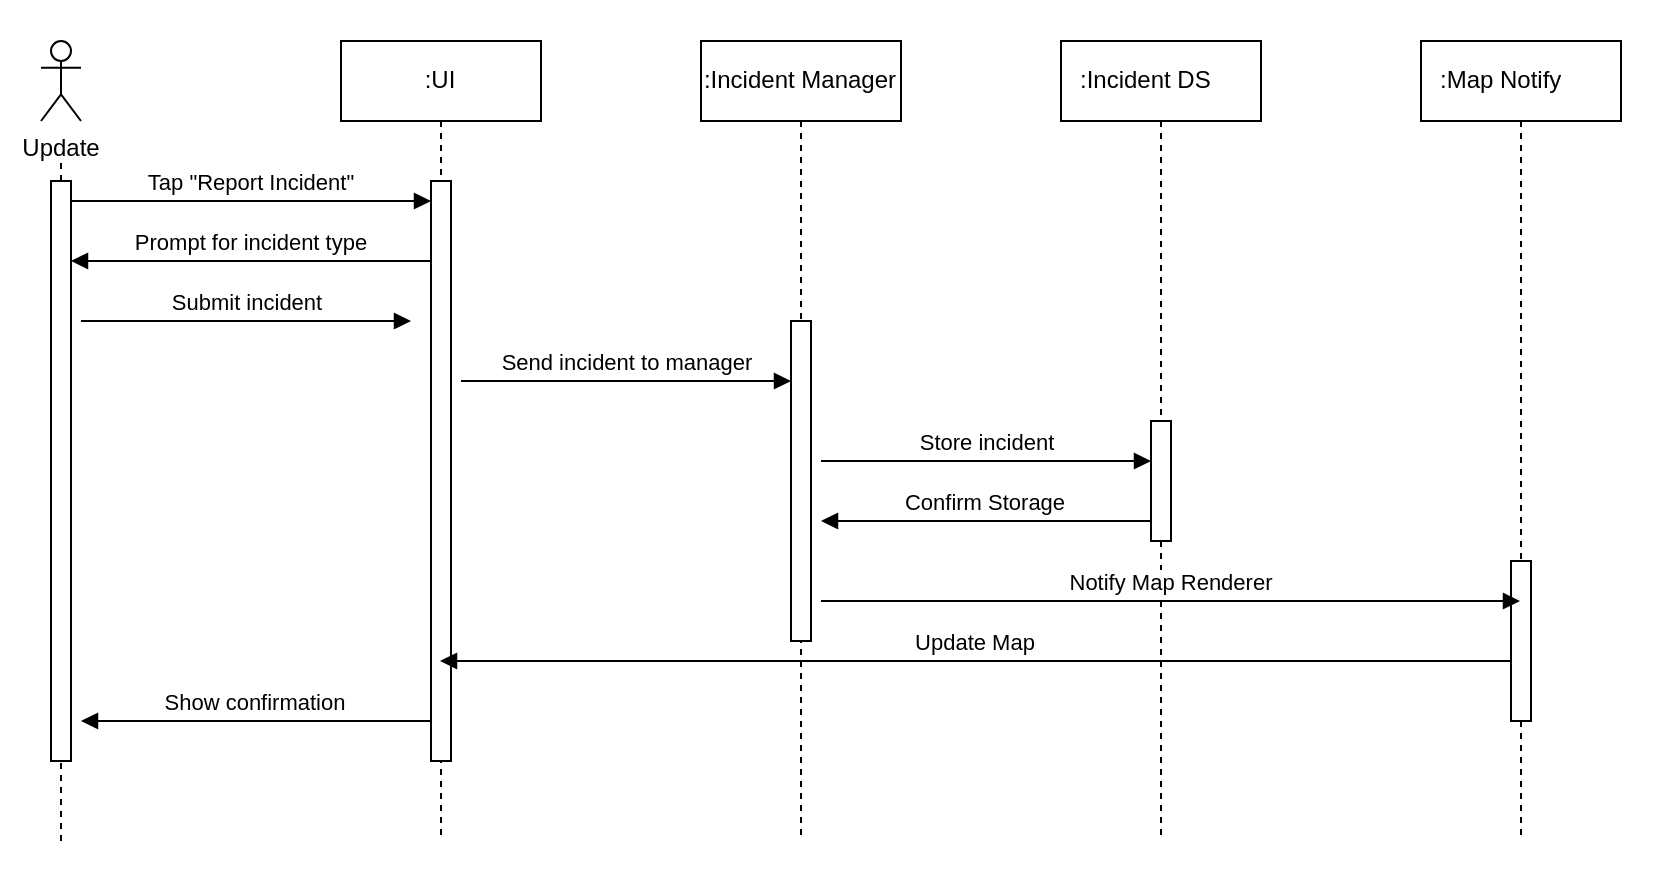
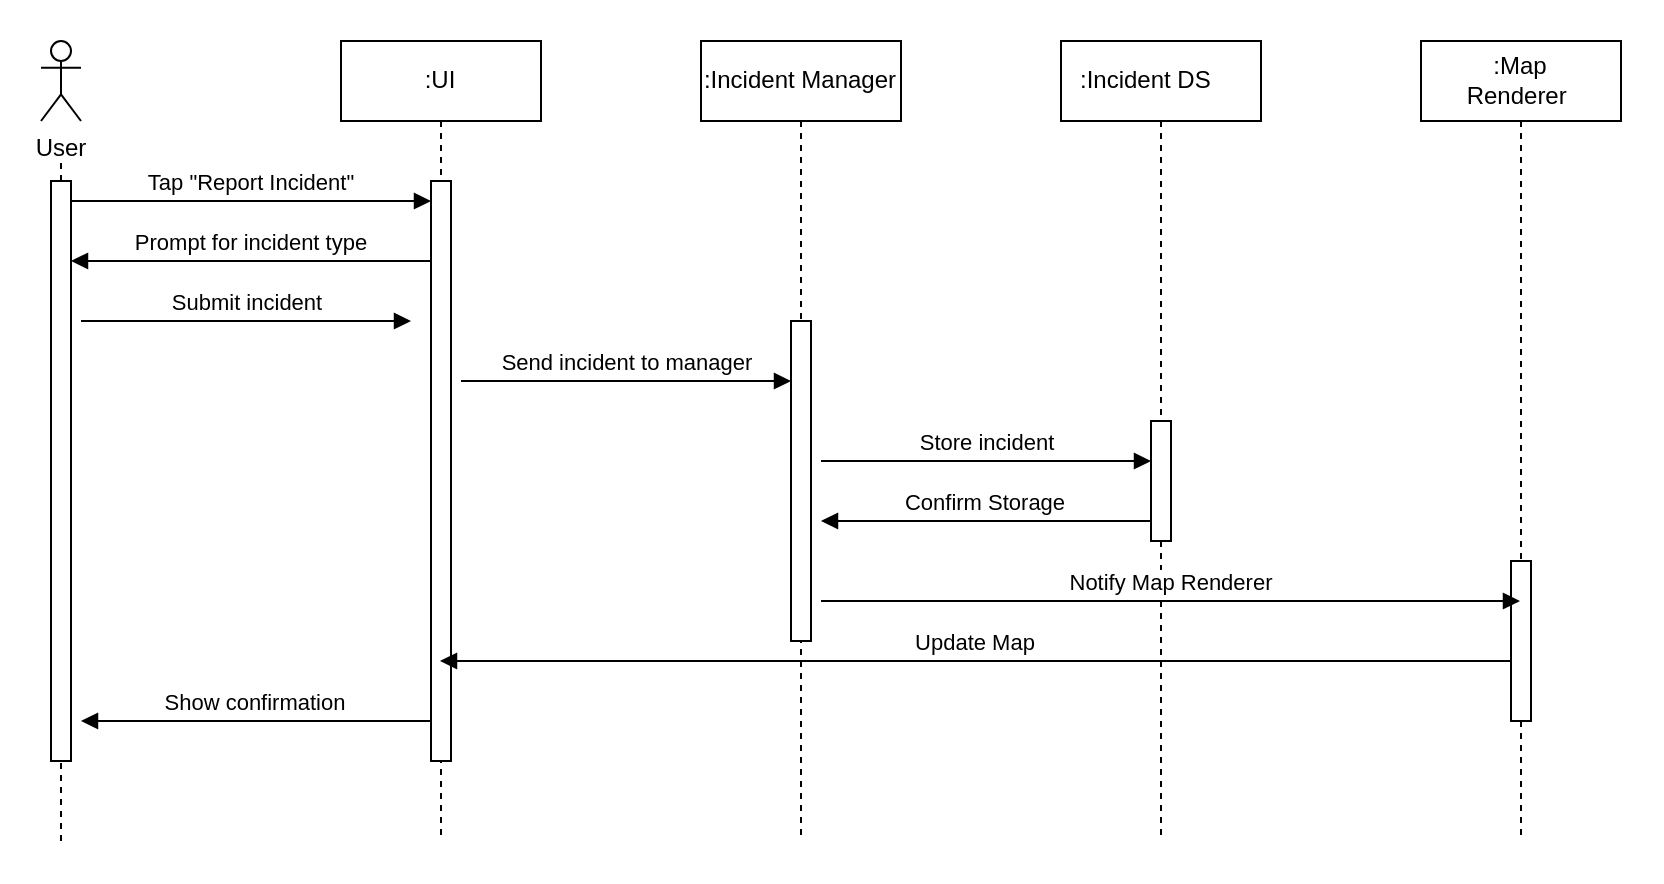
- <mxCell id="10" value=":Map Notify&lt;span style=&quot;white-space: pre;&quot;&gt;&#09;&lt;/span&gt;" style="shape=umlLifeline;perimeter=lifelinePerimeter;whiteSpace=wrap;html=1;container=0;dropTarget=0;collapsible=0;recursiveResize=0;outlineConnect=0;portConstraint=eastwest;newEdgeStyle={&quot;edgeStyle&quot;:&quot;elbowEdgeStyle&quot;,&quot;elbow&quot;:&quot;vertical&quot;,&quot;curved&quot;:0,&quot;rounded&quot;:0};" parent="1" vertex="1"><mxGeometry x="710" y="20" width="100" height="400" as="geometry" /></mxCell>
+ <mxCell id="10" value=":Map Renderer&lt;span style=&quot;white-space: pre;&quot;&gt;&#09;&lt;/span&gt;" style="shape=umlLifeline;perimeter=lifelinePerimeter;whiteSpace=wrap;html=1;container=0;dropTarget=0;collapsible=0;recursiveResize=0;outlineConnect=0;portConstraint=eastwest;newEdgeStyle={&quot;edgeStyle&quot;:&quot;elbowEdgeStyle&quot;,&quot;elbow&quot;:&quot;vertical&quot;,&quot;curved&quot;:0,&quot;rounded&quot;:0};" parent="1" vertex="1"><mxGeometry x="710" y="20" width="100" height="400" as="geometry" /></mxCell>
- <mxCell id="19" value="Update" style="shape=umlActor;verticalLabelPosition=bottom;verticalAlign=top;html=1;outlineConnect=0;" vertex="1" parent="1"><mxGeometry x="20" y="20" width="20" height="40" as="geometry" /></mxCell>
+ <mxCell id="19" value="User" style="shape=umlActor;verticalLabelPosition=bottom;verticalAlign=top;html=1;outlineConnect=0;" vertex="1" parent="1"><mxGeometry x="20" y="20" width="20" height="40" as="geometry" /></mxCell>
